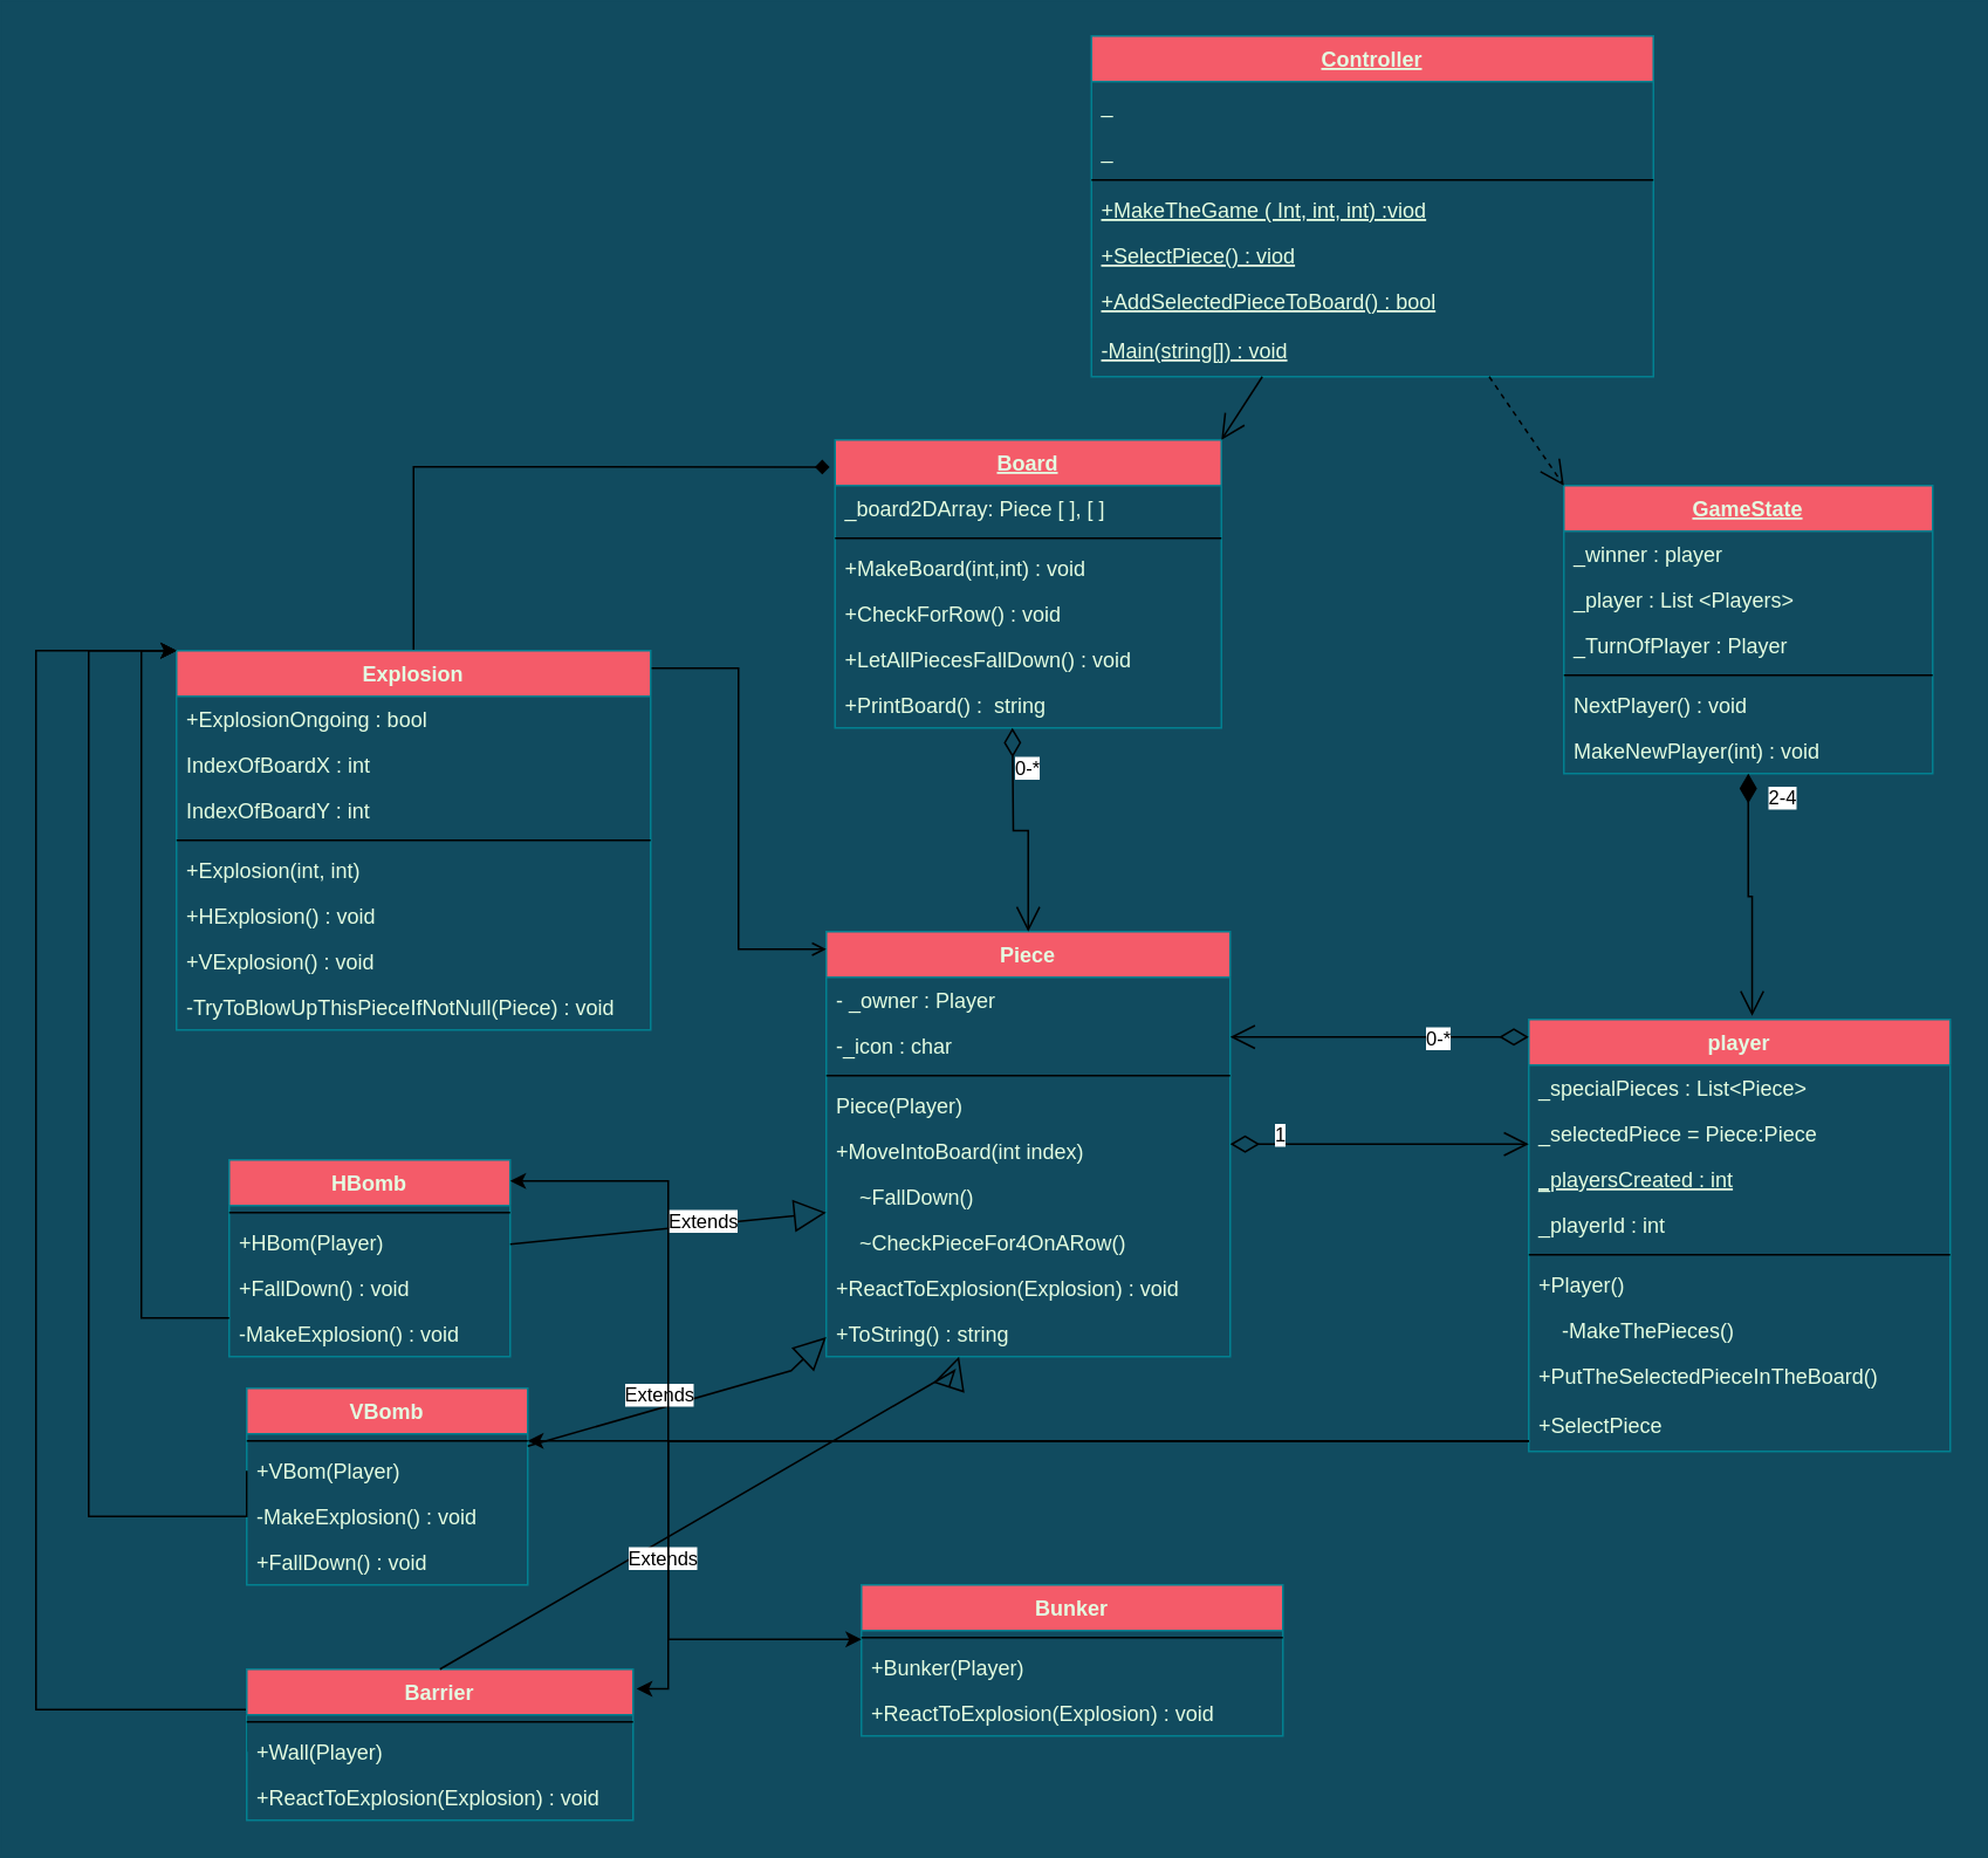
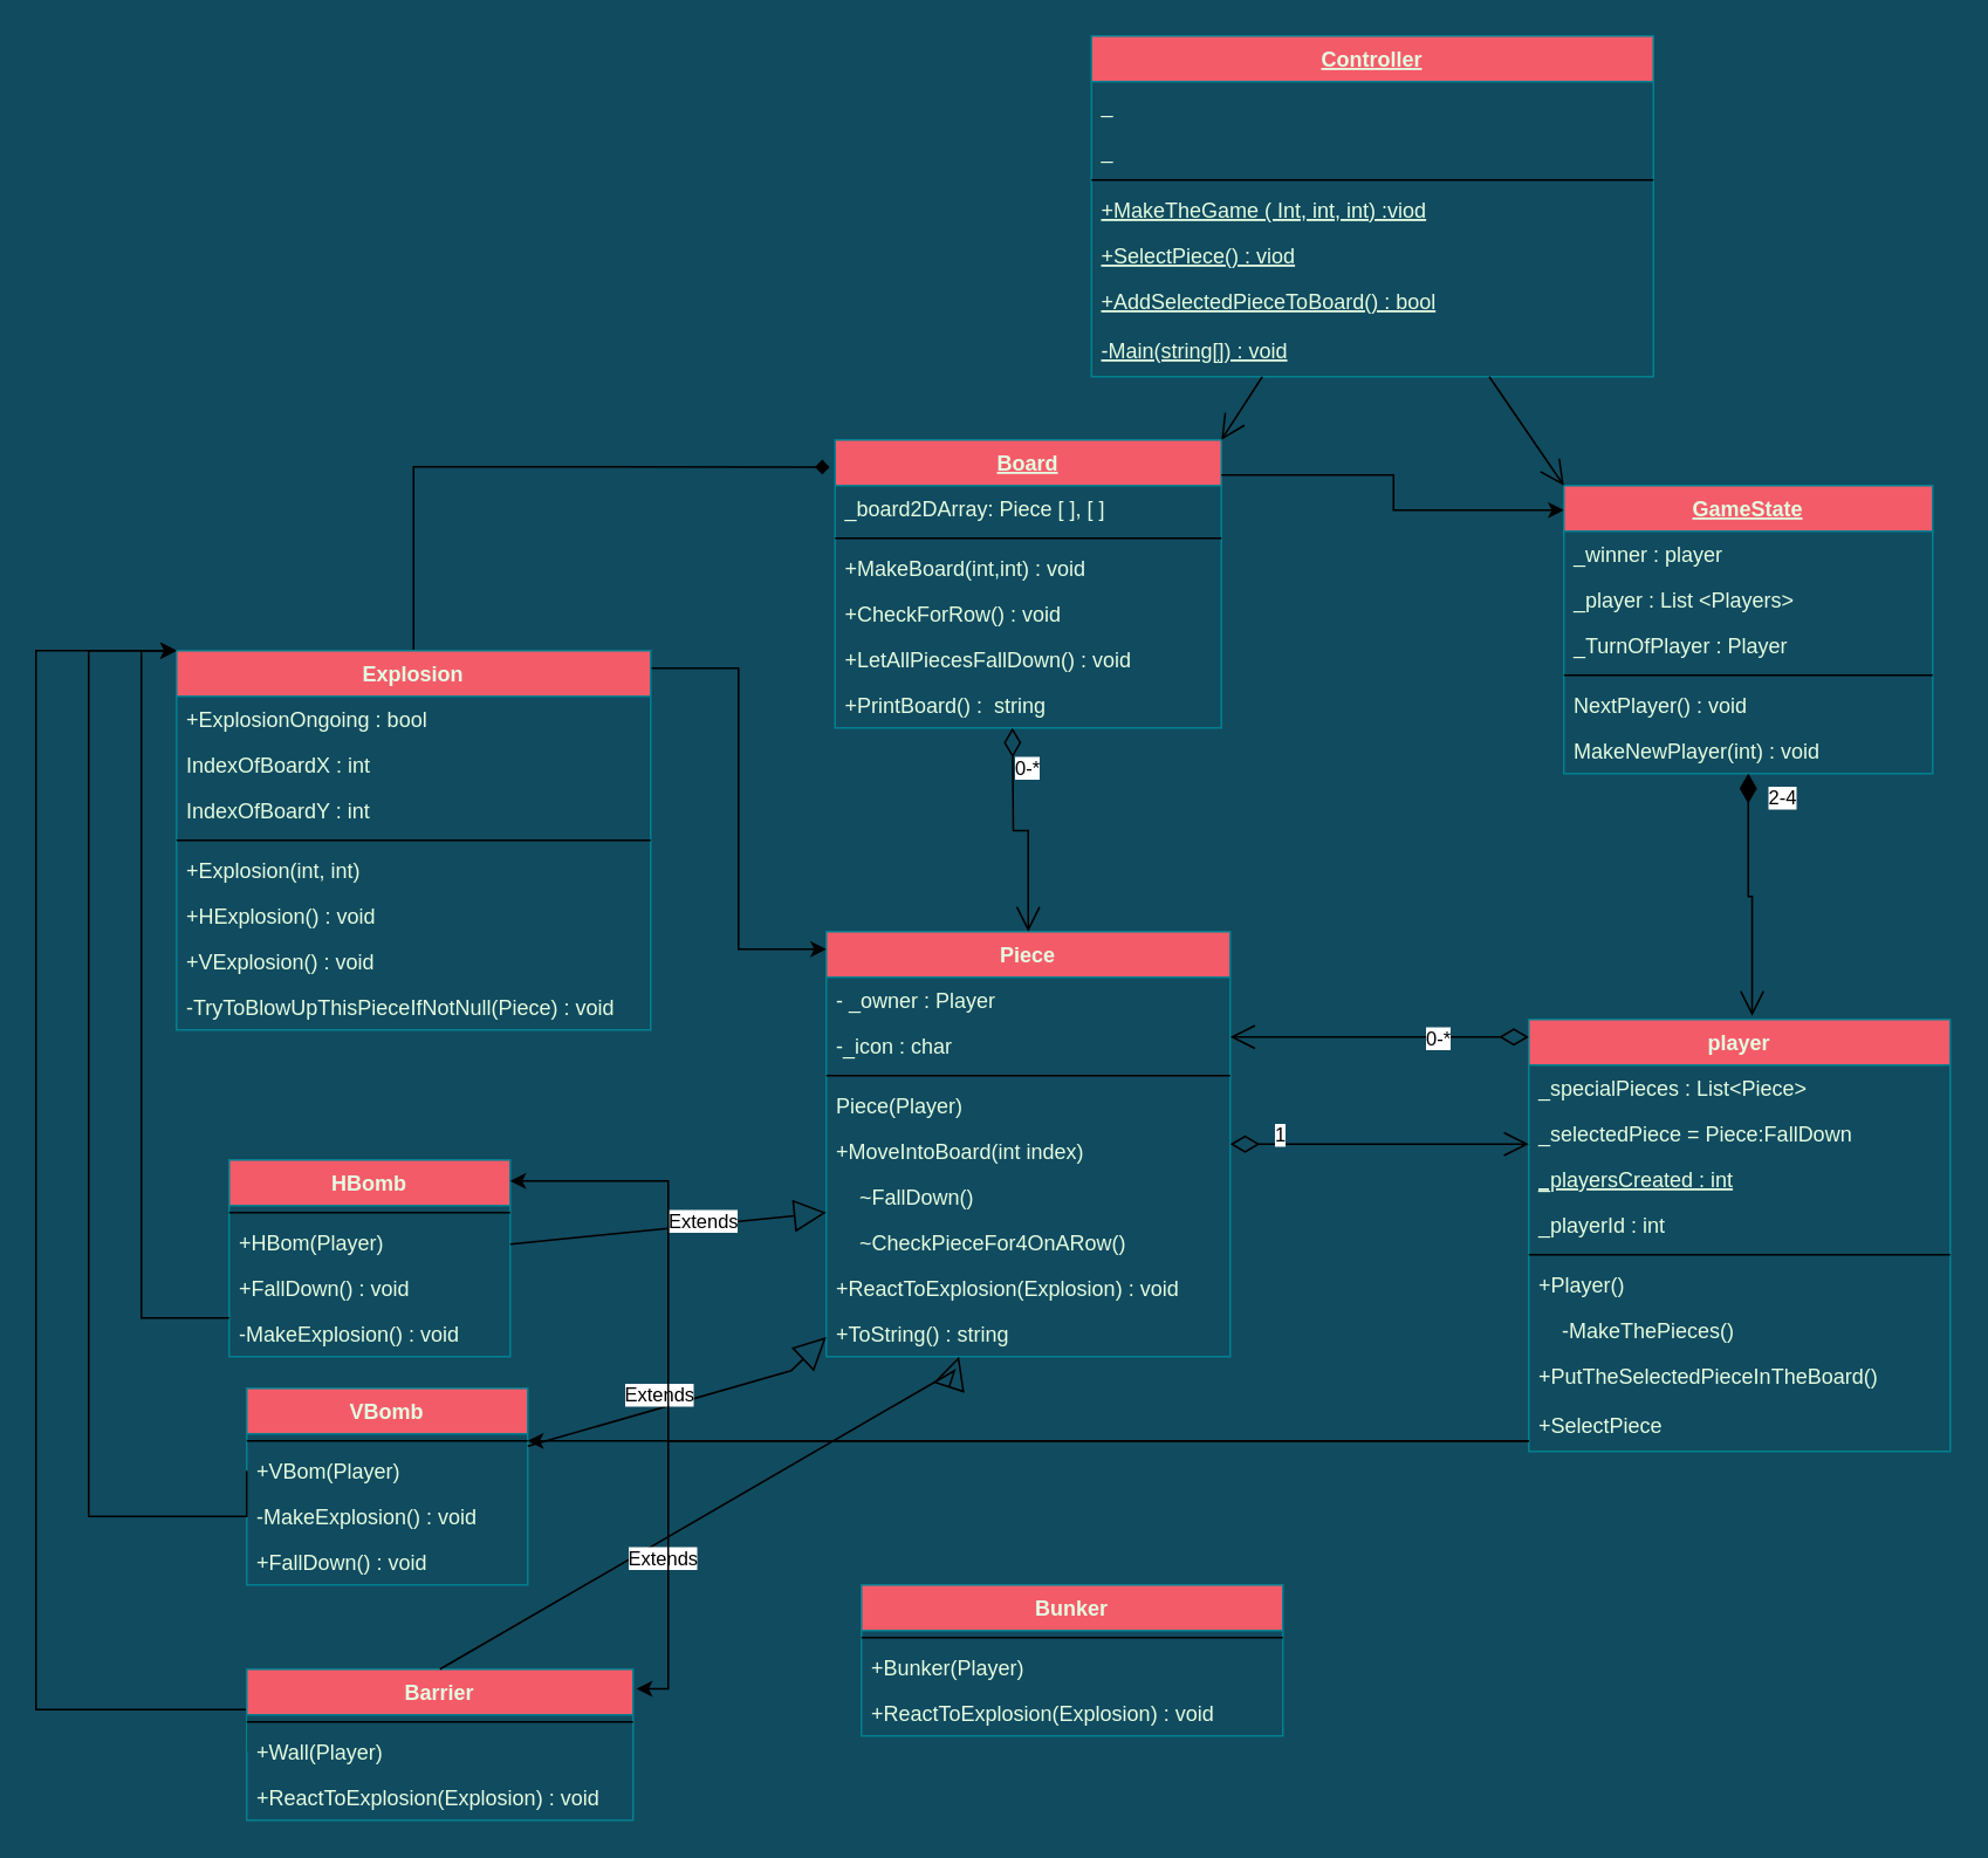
- <mxCell id="75" value="" style="endArrow=open;endFill=1;endSize=12;html=1;rounded=0;entryX=0;entryY=0;entryDx=0;entryDy=0;dashed=1;" parent="1" source="55" target="48" edge="1"><mxGeometry width="160" relative="1" as="geometry"><mxPoint x="820" y="240" as="sourcePoint" /><mxPoint x="810" y="330" as="targetPoint" /><Array as="points" /></mxGeometry></mxCell>
+ <mxCell id="75" value="" style="endArrow=open;endFill=1;endSize=12;html=1;rounded=0;entryX=0;entryY=0;entryDx=0;entryDy=0;" parent="1" source="55" target="48" edge="1"><mxGeometry width="160" relative="1" as="geometry"><mxPoint x="820" y="240" as="sourcePoint" /><mxPoint x="810" y="330" as="targetPoint" /><Array as="points" /></mxGeometry></mxCell>
+ <mxCell id="89" style="edgeStyle=orthogonalEdgeStyle;rounded=0;orthogonalLoop=1;jettySize=auto;html=1;" edge="1" parent="1" source="2" target="48"><mxGeometry relative="1" as="geometry"><Array as="points"><mxPoint x="793" y="270" /><mxPoint x="793" y="290" /></Array></mxGeometry></mxCell>
- <mxCell id="64" style="edgeStyle=orthogonalEdgeStyle;rounded=0;orthogonalLoop=1;jettySize=auto;html=1;endArrow=open;" edge="1" parent="1" source="65" target="9"><mxGeometry relative="1" as="geometry"><mxPoint x="500" y="478" as="targetPoint" /><Array as="points"><mxPoint x="420" y="380" /><mxPoint x="420" y="540" /></Array></mxGeometry></mxCell>
+ <mxCell id="64" style="edgeStyle=orthogonalEdgeStyle;rounded=0;orthogonalLoop=1;jettySize=auto;html=1;" edge="1" parent="1" source="65" target="9"><mxGeometry relative="1" as="geometry"><mxPoint x="500" y="478" as="targetPoint" /><Array as="points"><mxPoint x="420" y="380" /><mxPoint x="420" y="540" /></Array></mxGeometry></mxCell>
- <mxCell id="21" value="_selectedPiece = Piece:Piece" style="text;strokeColor=none;fillColor=none;align=left;verticalAlign=top;spacingLeft=4;spacingRight=4;overflow=hidden;rotatable=0;points=[[0,0.5],[1,0.5]];portConstraint=eastwest;rounded=0;sketch=0;fontColor=#E4FDE1;" parent="19" vertex="1"><mxGeometry y="52" width="240" height="26" as="geometry" /></mxCell>
+ <mxCell id="21" value="_selectedPiece = Piece:FallDown" style="text;strokeColor=none;fillColor=none;align=left;verticalAlign=top;spacingLeft=4;spacingRight=4;overflow=hidden;rotatable=0;points=[[0,0.5],[1,0.5]];portConstraint=eastwest;rounded=0;sketch=0;fontColor=#E4FDE1;" parent="19" vertex="1"><mxGeometry y="52" width="240" height="26" as="geometry" /></mxCell>
- <mxCell id="85" style="edgeStyle=orthogonalEdgeStyle;rounded=0;orthogonalLoop=1;jettySize=auto;html=1;" parent="1" source="19" target="39" edge="1"><mxGeometry relative="1" as="geometry"><mxPoint x="650" y="890" as="targetPoint" /><Array as="points"><mxPoint x="380" y="820" /><mxPoint x="380" y="933" /></Array></mxGeometry></mxCell>
